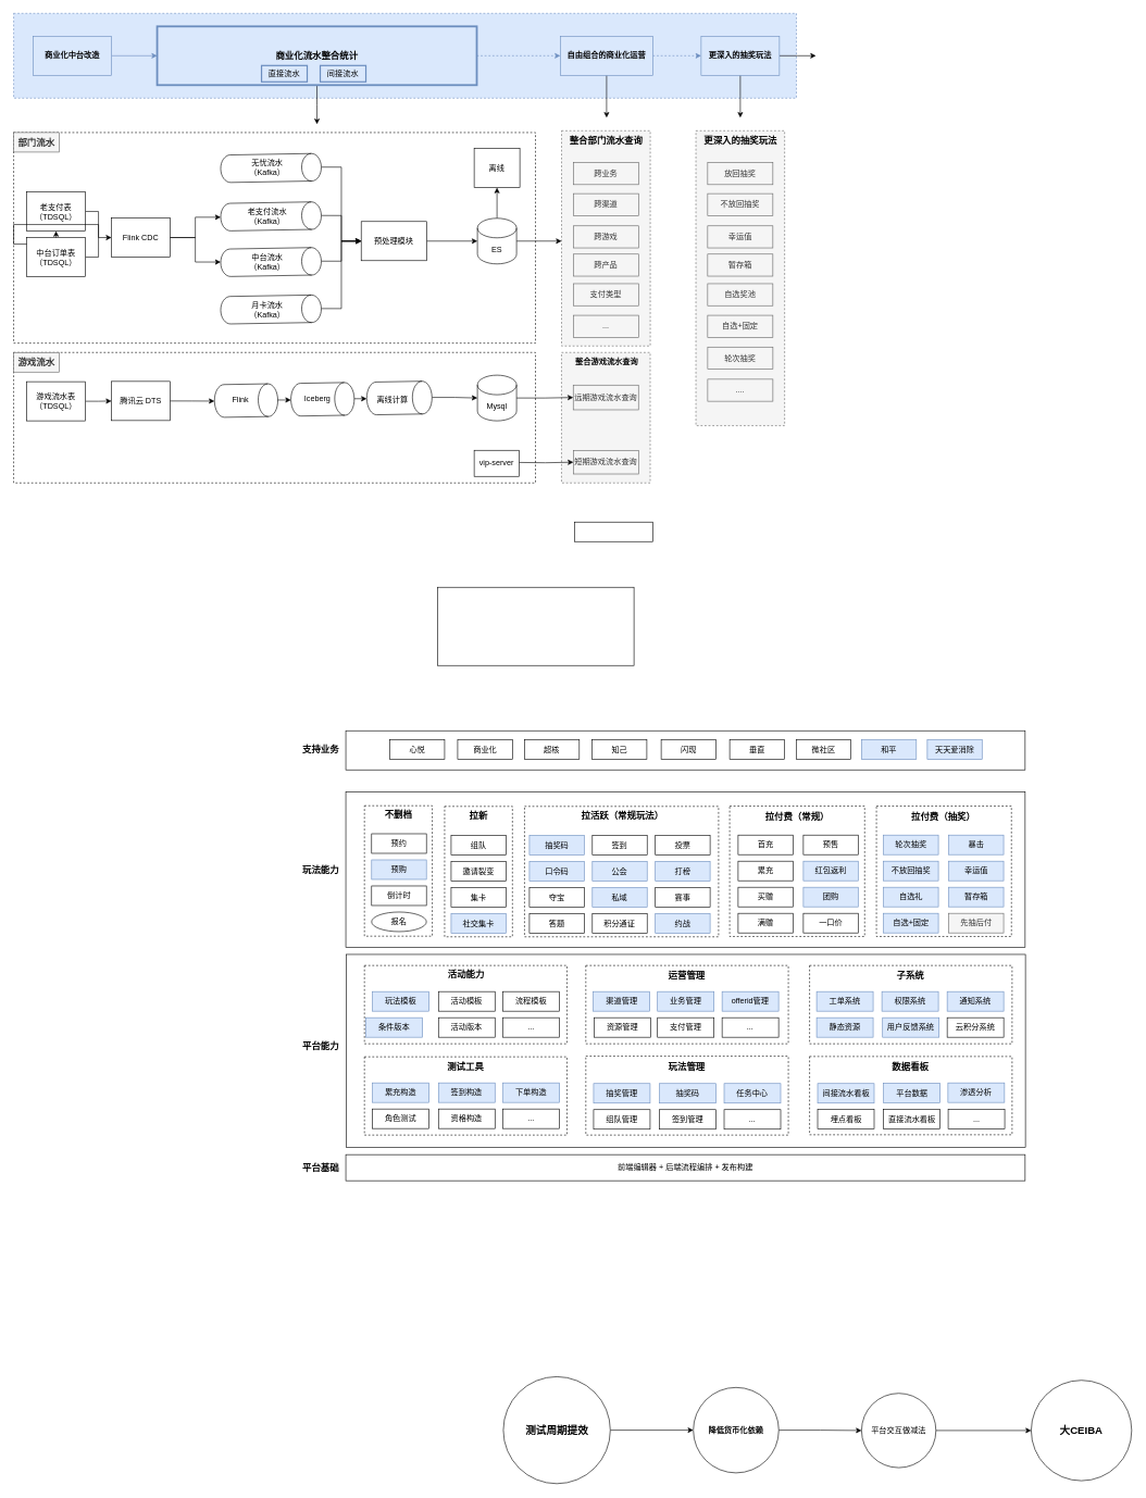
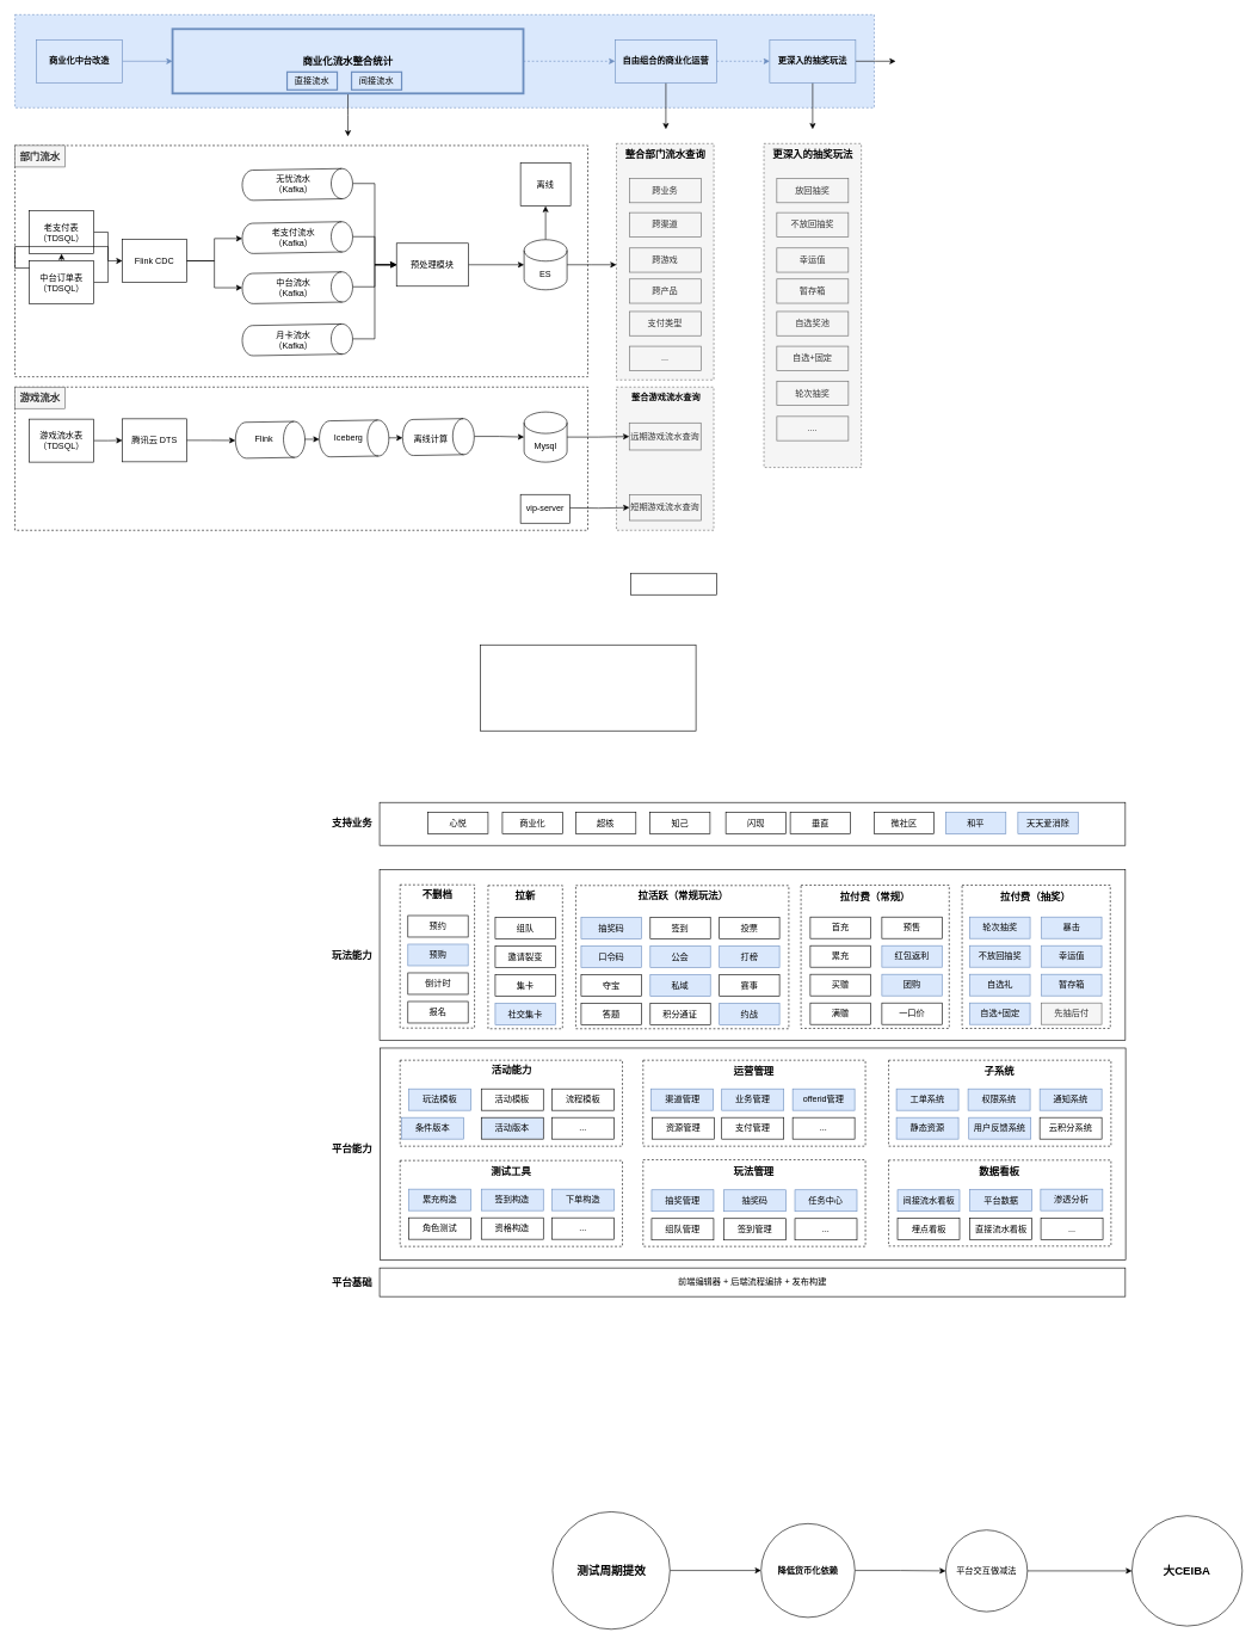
- <mxCell id="140" value="垂直" style="rounded=0;whiteSpace=wrap;html=1;align=center;horizontal=1;verticalAlign=middle;" vertex="1" parent="1"><mxGeometry x="1117.7" y="1134" width="84" height="30" as="geometry" /></mxCell>
+ <mxCell id="140" value="垂直" style="rounded=0;whiteSpace=wrap;html=1;align=center;horizontal=1;verticalAlign=middle;" vertex="1" parent="1"><mxGeometry x="1102.7" y="1134" width="84" height="30" as="geometry" /></mxCell>
- <mxCell id="119" value="报名" style="ellipse;whiteSpace=wrap;html=1;align=center;horizontal=1;verticalAlign=middle;" vertex="1" parent="1"><mxGeometry x="568.78" y="1398" width="84" height="30" as="geometry" /></mxCell>
+ <mxCell id="119" value="报名" style="rounded=0;whiteSpace=wrap;html=1;align=center;horizontal=1;verticalAlign=middle;" vertex="1" parent="1"><mxGeometry x="568.78" y="1398" width="84" height="30" as="geometry" /></mxCell>
- <mxCell id="166" value="活动版本" style="rounded=0;whiteSpace=wrap;html=1;align=center;horizontal=1;verticalAlign=middle;" parent="1" vertex="1"><mxGeometry x="671.257" y="1560" width="86.655" height="30" as="geometry" /></mxCell>
+ <mxCell id="166" value="活动版本" style="rounded=0;whiteSpace=wrap;html=1;align=center;horizontal=1;verticalAlign=middle;fillColor=#dae8fc;" parent="1" vertex="1"><mxGeometry x="671.257" y="1560" width="86.655" height="30" as="geometry" /></mxCell>
